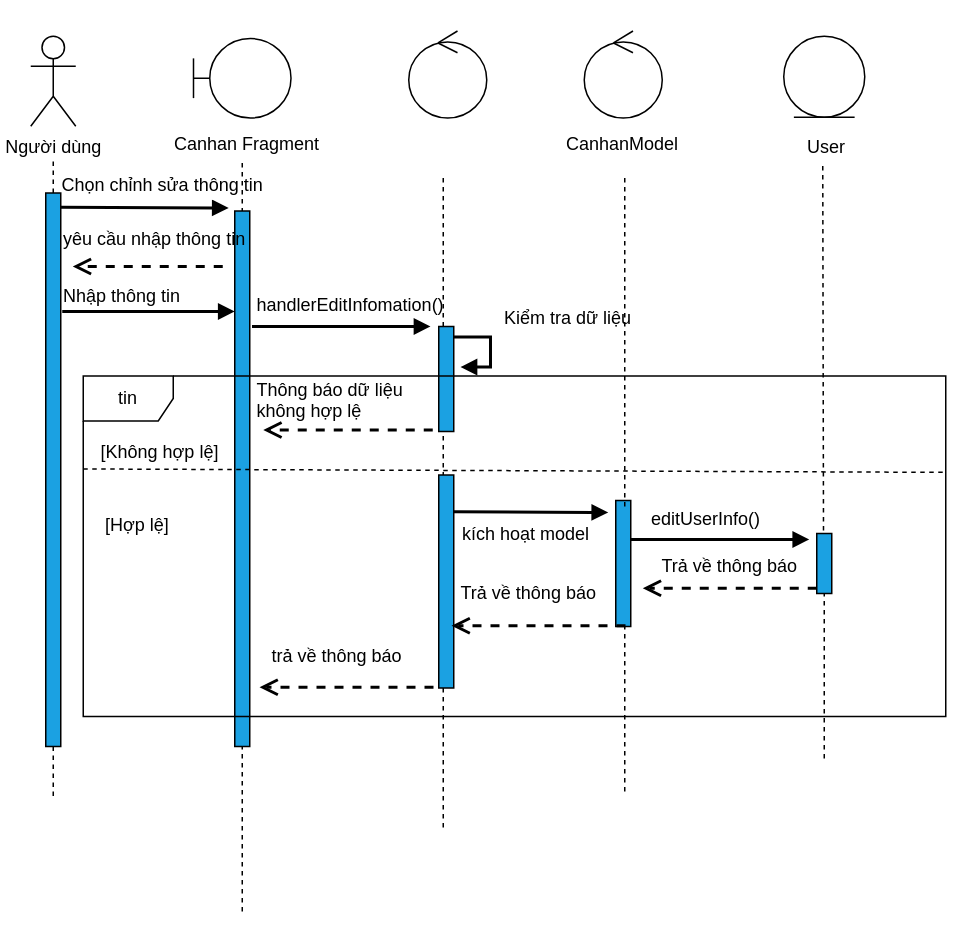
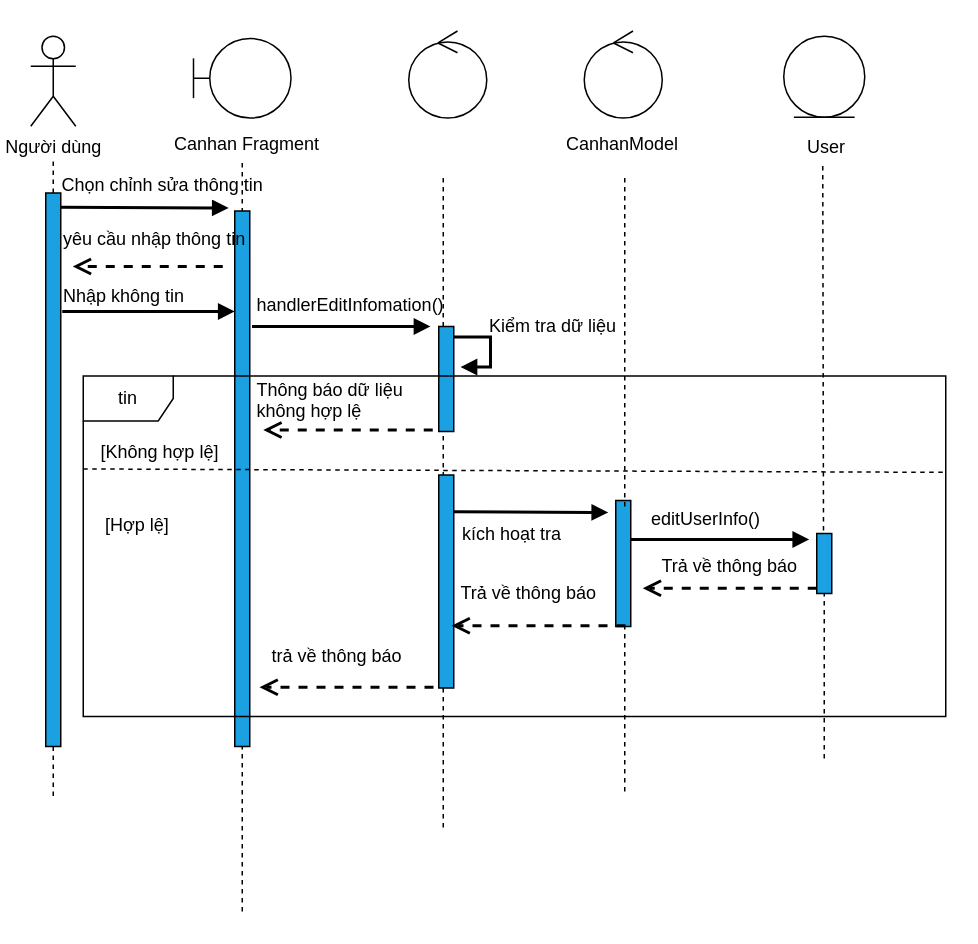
- <mxCell id="29" value="Nhập thông tin" style="text;html=1;resizable=0;points=[];autosize=1;align=left;verticalAlign=top;spacingTop=-4;" parent="1" vertex="1"><mxGeometry x="40" y="187" width="90" height="20" as="geometry" /></mxCell>
+ <mxCell id="29" value="Nhập không tin" style="text;html=1;resizable=0;points=[];autosize=1;align=left;verticalAlign=top;spacingTop=-4;" parent="1" vertex="1"><mxGeometry x="40" y="187" width="90" height="20" as="geometry" /></mxCell>
- <mxCell id="36" value="Kiểm tra dữ liệu" style="text;html=1;resizable=0;points=[];autosize=1;align=left;verticalAlign=top;spacingTop=-4;" parent="1" vertex="1"><mxGeometry x="334" y="202" width="95" height="14" as="geometry" /></mxCell>
+ <mxCell id="36" value="Kiểm tra dữ liệu" style="text;html=1;resizable=0;points=[];autosize=1;align=left;verticalAlign=top;spacingTop=-4;" parent="1" vertex="1"><mxGeometry x="324" y="207" width="95" height="14" as="geometry" /></mxCell>
- <mxCell id="13" value="kích hoạt model" style="text;html=1;resizable=0;points=[];autosize=1;align=left;verticalAlign=top;spacingTop=-4;fillColor=#ffffff;" parent="1" vertex="1"><mxGeometry x="305.5" y="346" width="95" height="14" as="geometry" /></mxCell>
+ <mxCell id="13" value="kích hoạt tra" style="text;html=1;resizable=0;points=[];autosize=1;align=left;verticalAlign=top;spacingTop=-4;fillColor=#ffffff;" parent="1" vertex="1"><mxGeometry x="305.5" y="346" width="95" height="14" as="geometry" /></mxCell>
